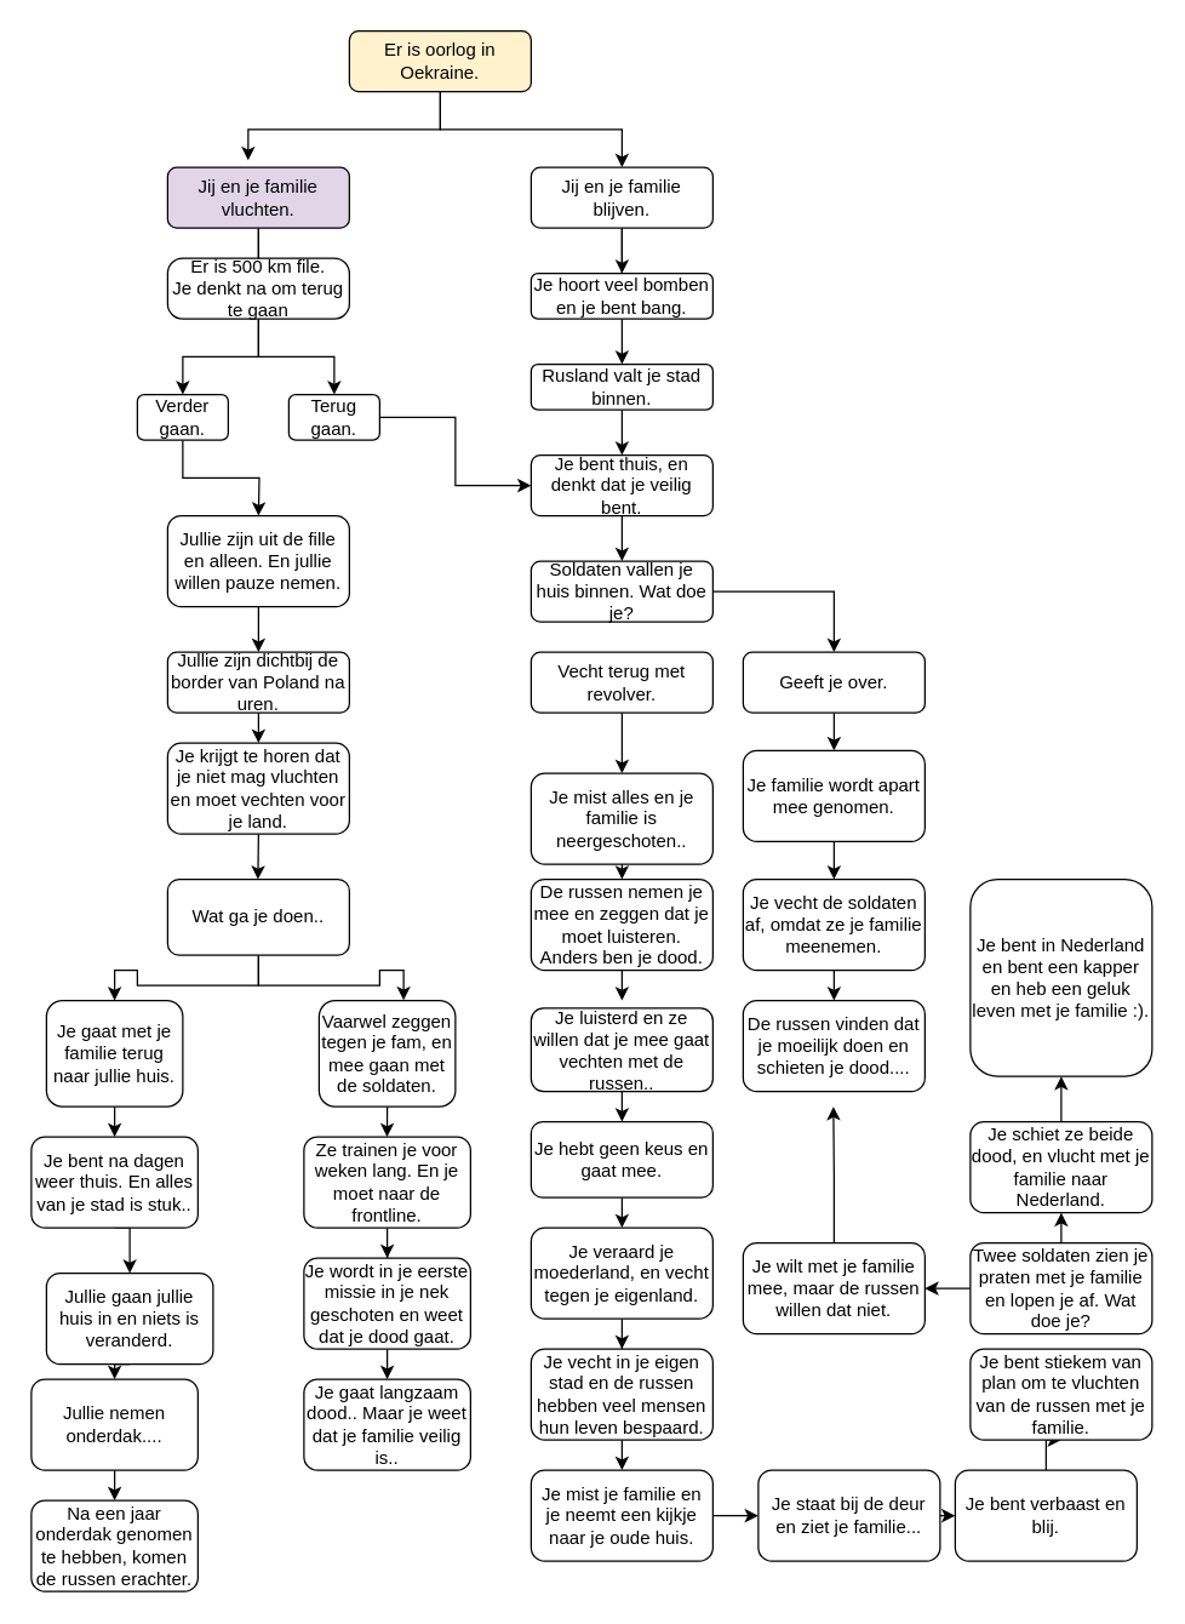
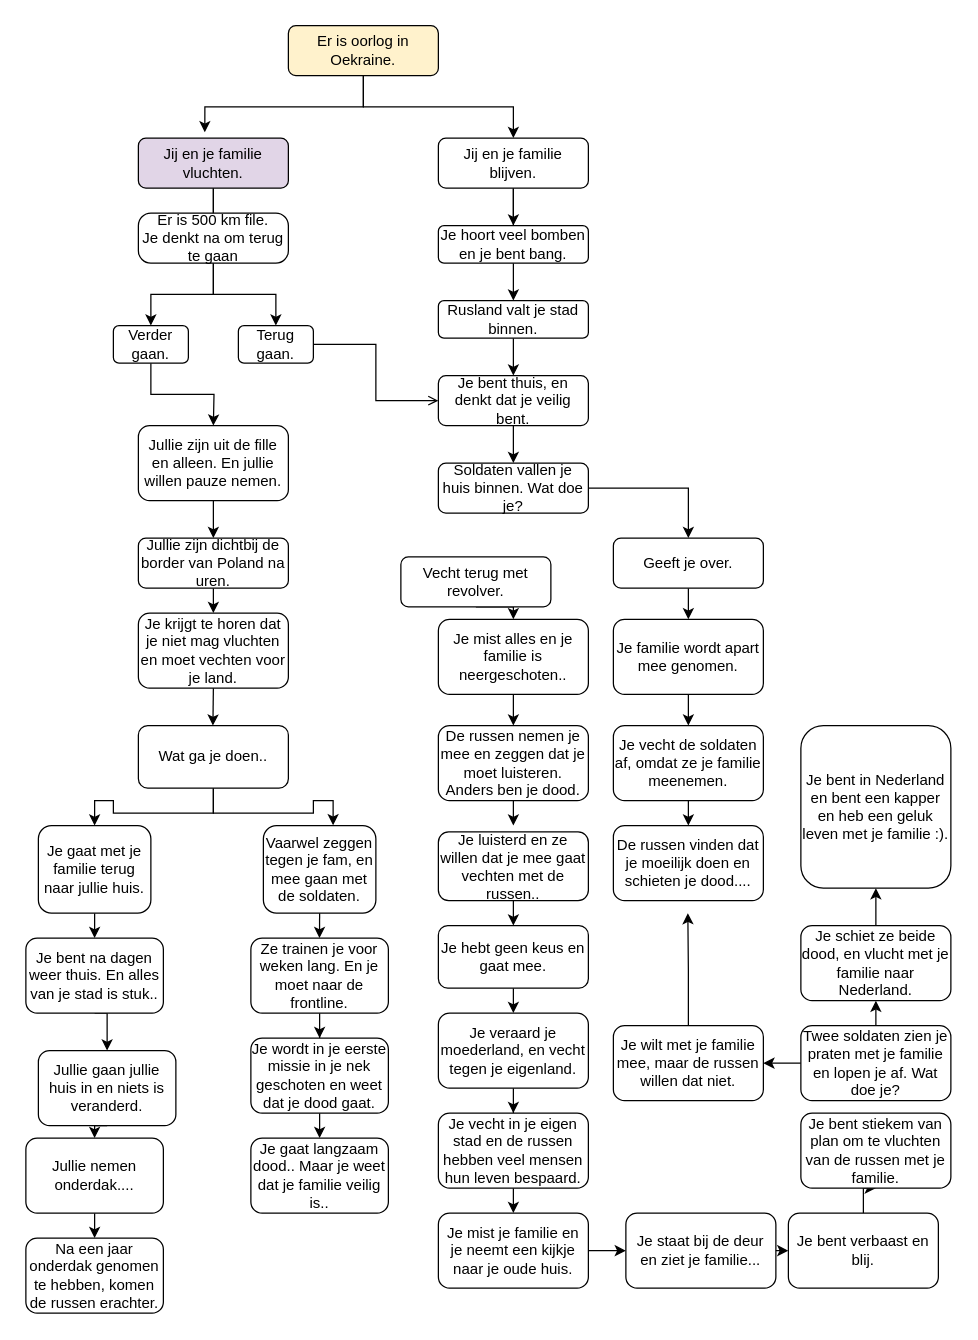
- <mxCell id="20" style="edgeStyle=orthogonalEdgeStyle;rounded=0;orthogonalLoop=1;jettySize=auto;html=1;exitX=1;exitY=0.5;exitDx=0;exitDy=0;entryX=0;entryY=0.5;entryDx=0;entryDy=0;" parent="1" source="21" target="23" edge="1"><mxGeometry relative="1" as="geometry" /></mxCell>
+ <mxCell id="20" style="edgeStyle=orthogonalEdgeStyle;rounded=0;orthogonalLoop=1;jettySize=auto;html=1;exitX=1;exitY=0.5;exitDx=0;exitDy=0;entryX=0;entryY=0.5;entryDx=0;entryDy=0;endArrow=open;" parent="1" source="21" target="23" edge="1"><mxGeometry relative="1" as="geometry" /></mxCell>
- <mxCell id="29" value="Vecht terug met revolver." style="rounded=1;whiteSpace=wrap;html=1;" parent="1" vertex="1"><mxGeometry x="350" y="430" width="120" height="40" as="geometry" /></mxCell>
+ <mxCell id="29" value="Vecht terug met revolver." style="rounded=1;whiteSpace=wrap;html=1;" parent="1" vertex="1"><mxGeometry x="320" y="445" width="120" height="40" as="geometry" /></mxCell>
- <mxCell id="33" value="Je mist alles en je familie is neergeschoten.." style="rounded=1;whiteSpace=wrap;html=1;" parent="1" vertex="1"><mxGeometry x="350" y="510" width="120" height="60" as="geometry" /></mxCell>
+ <mxCell id="33" value="Je mist alles en je familie is neergeschoten.." style="rounded=1;whiteSpace=wrap;html=1;" parent="1" vertex="1"><mxGeometry x="350" y="495" width="120" height="60" as="geometry" /></mxCell>
